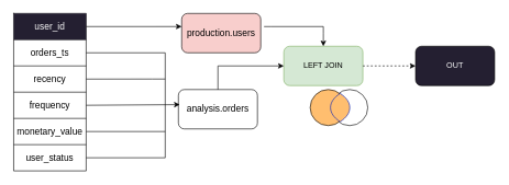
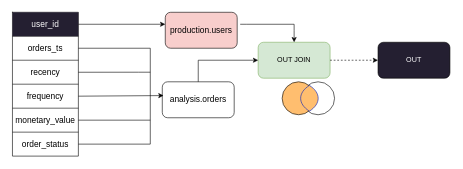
- <mxCell id="19" value="LEFT JOIN" style="rounded=1;whiteSpace=wrap;html=1;fillColor=#d5e8d4;strokeColor=#82b366;" parent="1" vertex="1"><mxGeometry x="430" y="70" width="120" height="60" as="geometry" /></mxCell>
+ <mxCell id="19" value="OUT JOIN" style="rounded=1;whiteSpace=wrap;html=1;fillColor=#d5e8d4;strokeColor=#82b366;" parent="1" vertex="1"><mxGeometry x="430" y="70" width="120" height="60" as="geometry" /></mxCell>
- <mxCell id="14" value="&lt;font style=&quot;font-size: 14px;&quot;&gt;user_status&lt;/font&gt;" style="shape=partialRectangle;html=1;whiteSpace=wrap;connectable=0;strokeColor=inherit;overflow=hidden;fillColor=none;top=0;left=0;bottom=0;right=0;pointerEvents=1;" parent="13" vertex="1"><mxGeometry width="110" height="40" as="geometry"><mxRectangle width="110" height="40" as="alternateBounds" /></mxGeometry></mxCell>
+ <mxCell id="14" value="&lt;font style=&quot;font-size: 14px;&quot;&gt;order_status&lt;/font&gt;" style="shape=partialRectangle;html=1;whiteSpace=wrap;connectable=0;strokeColor=inherit;overflow=hidden;fillColor=none;top=0;left=0;bottom=0;right=0;pointerEvents=1;" parent="13" vertex="1"><mxGeometry width="110" height="40" as="geometry"><mxRectangle width="110" height="40" as="alternateBounds" /></mxGeometry></mxCell>
